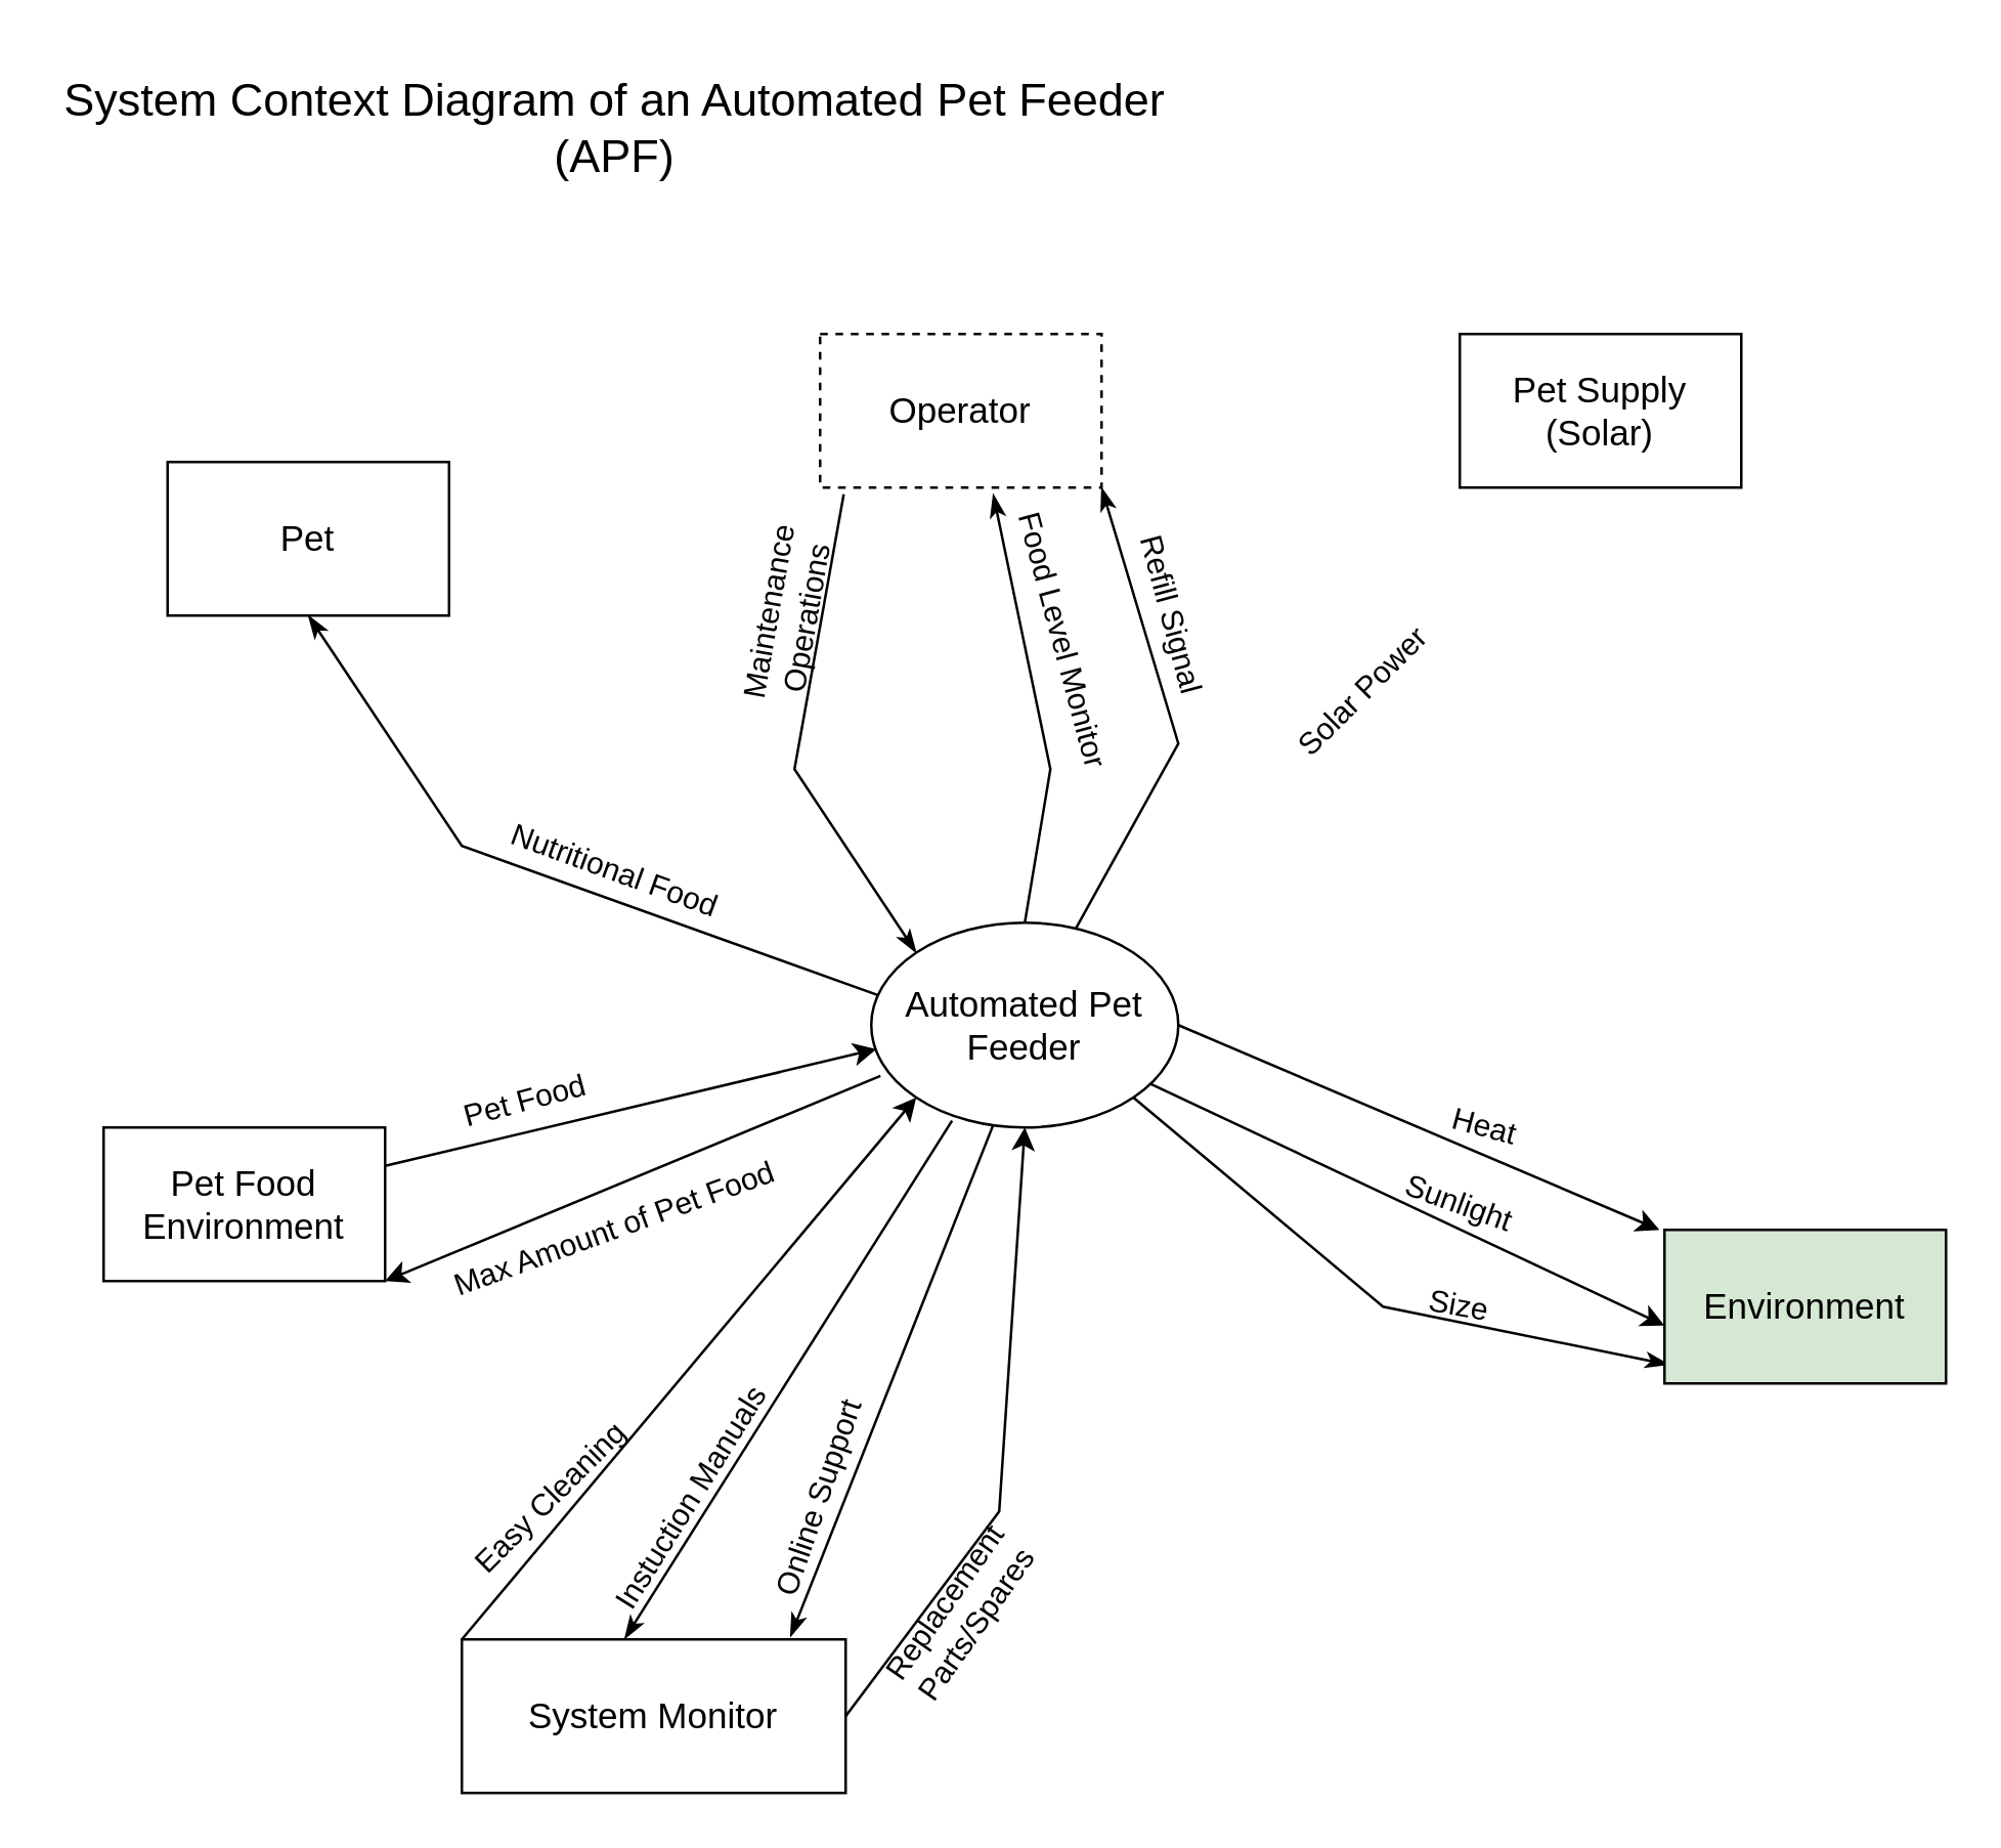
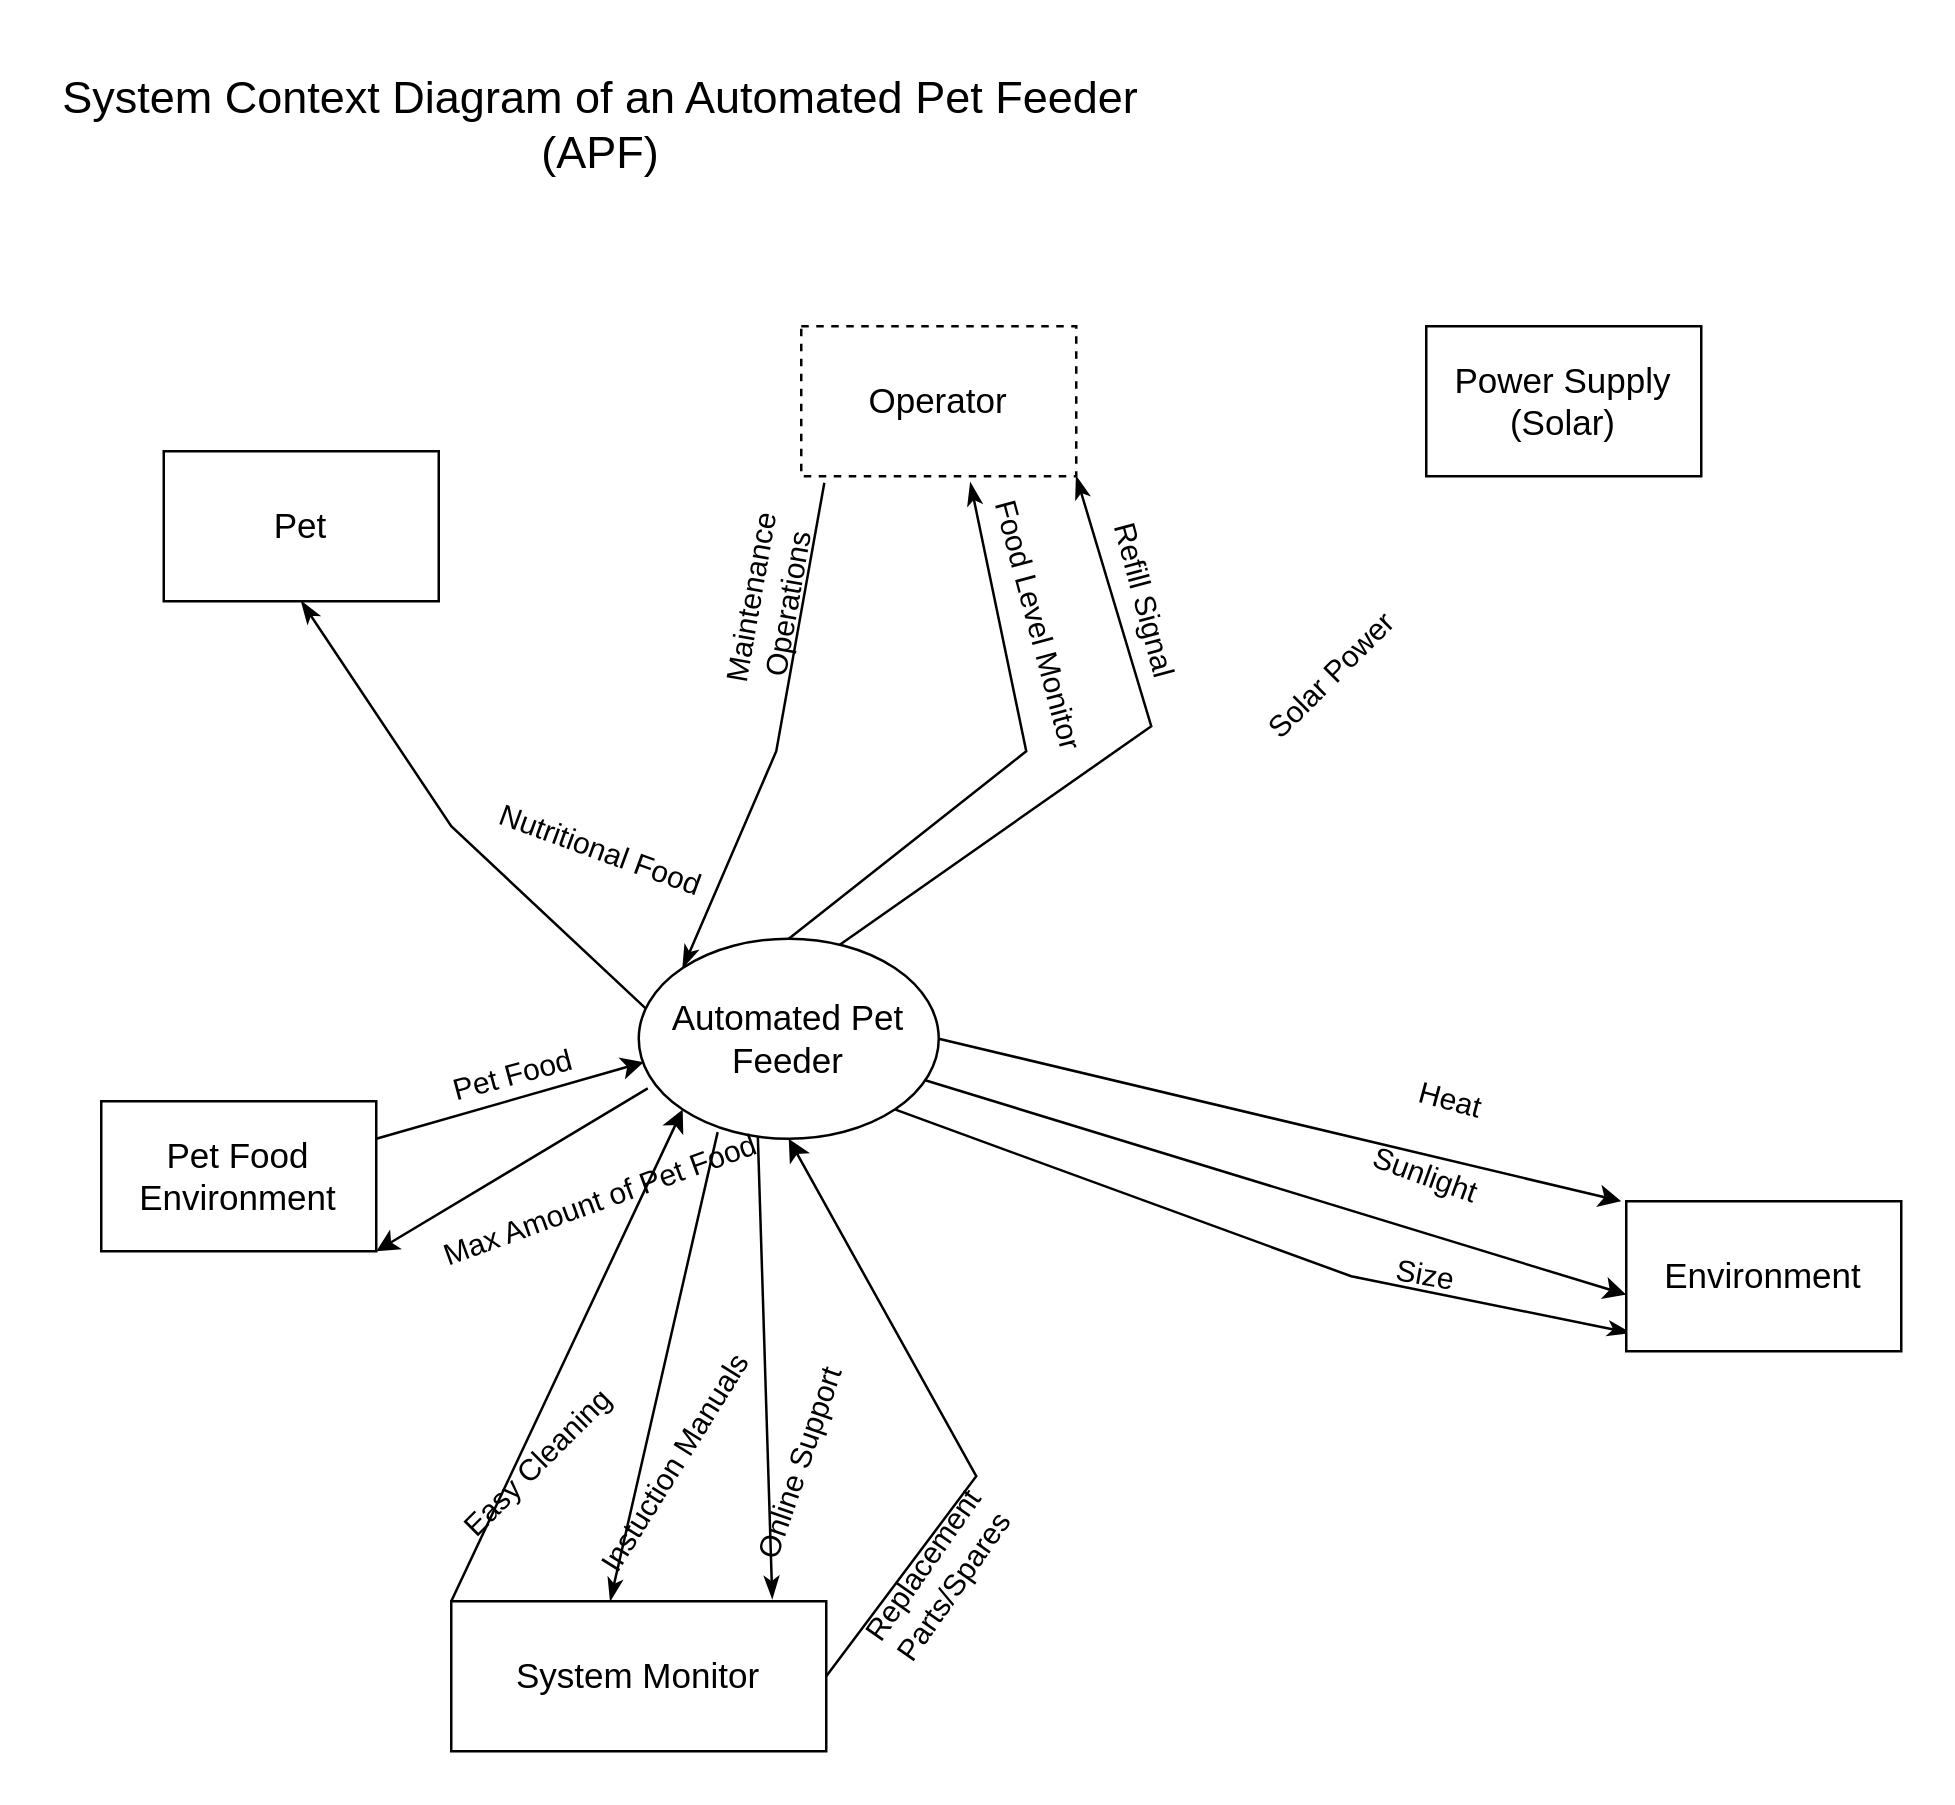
- <mxCell id="13" value="&lt;font style=&quot;font-size: 14px&quot;&gt;Pet Supply (Solar)&lt;/font&gt;" style="rounded=0;whiteSpace=wrap;html=1;" parent="1" vertex="1"><mxGeometry x="570" y="130" width="110" height="60" as="geometry" /></mxCell>
+ <mxCell id="13" value="&lt;font style=&quot;font-size: 14px&quot;&gt;Power Supply (Solar)&lt;/font&gt;" style="rounded=0;whiteSpace=wrap;html=1;" parent="1" vertex="1"><mxGeometry x="570" y="130" width="110" height="60" as="geometry" /></mxCell>
- <mxCell id="10" value="&lt;font style=&quot;font-size: 14px&quot;&gt;Automated Pet Feeder&lt;/font&gt;" style="ellipse;whiteSpace=wrap;html=1;" parent="1" vertex="1"><mxGeometry x="340" y="360" width="120" height="80" as="geometry" /></mxCell>
+ <mxCell id="10" value="&lt;font style=&quot;font-size: 14px&quot;&gt;Automated Pet Feeder&lt;/font&gt;" style="ellipse;whiteSpace=wrap;html=1;" parent="1" vertex="1"><mxGeometry x="255" y="375" width="120" height="80" as="geometry" /></mxCell>
- <mxCell id="14" value="&lt;font style=&quot;font-size: 14px&quot;&gt;Environment&lt;/font&gt;" style="rounded=0;whiteSpace=wrap;html=1;fillColor=#d5e8d4;" parent="1" vertex="1"><mxGeometry x="650" y="480" width="110" height="60" as="geometry" /></mxCell>
+ <mxCell id="14" value="&lt;font style=&quot;font-size: 14px&quot;&gt;Environment&lt;/font&gt;" style="rounded=0;whiteSpace=wrap;html=1;" parent="1" vertex="1"><mxGeometry x="650" y="480" width="110" height="60" as="geometry" /></mxCell>
